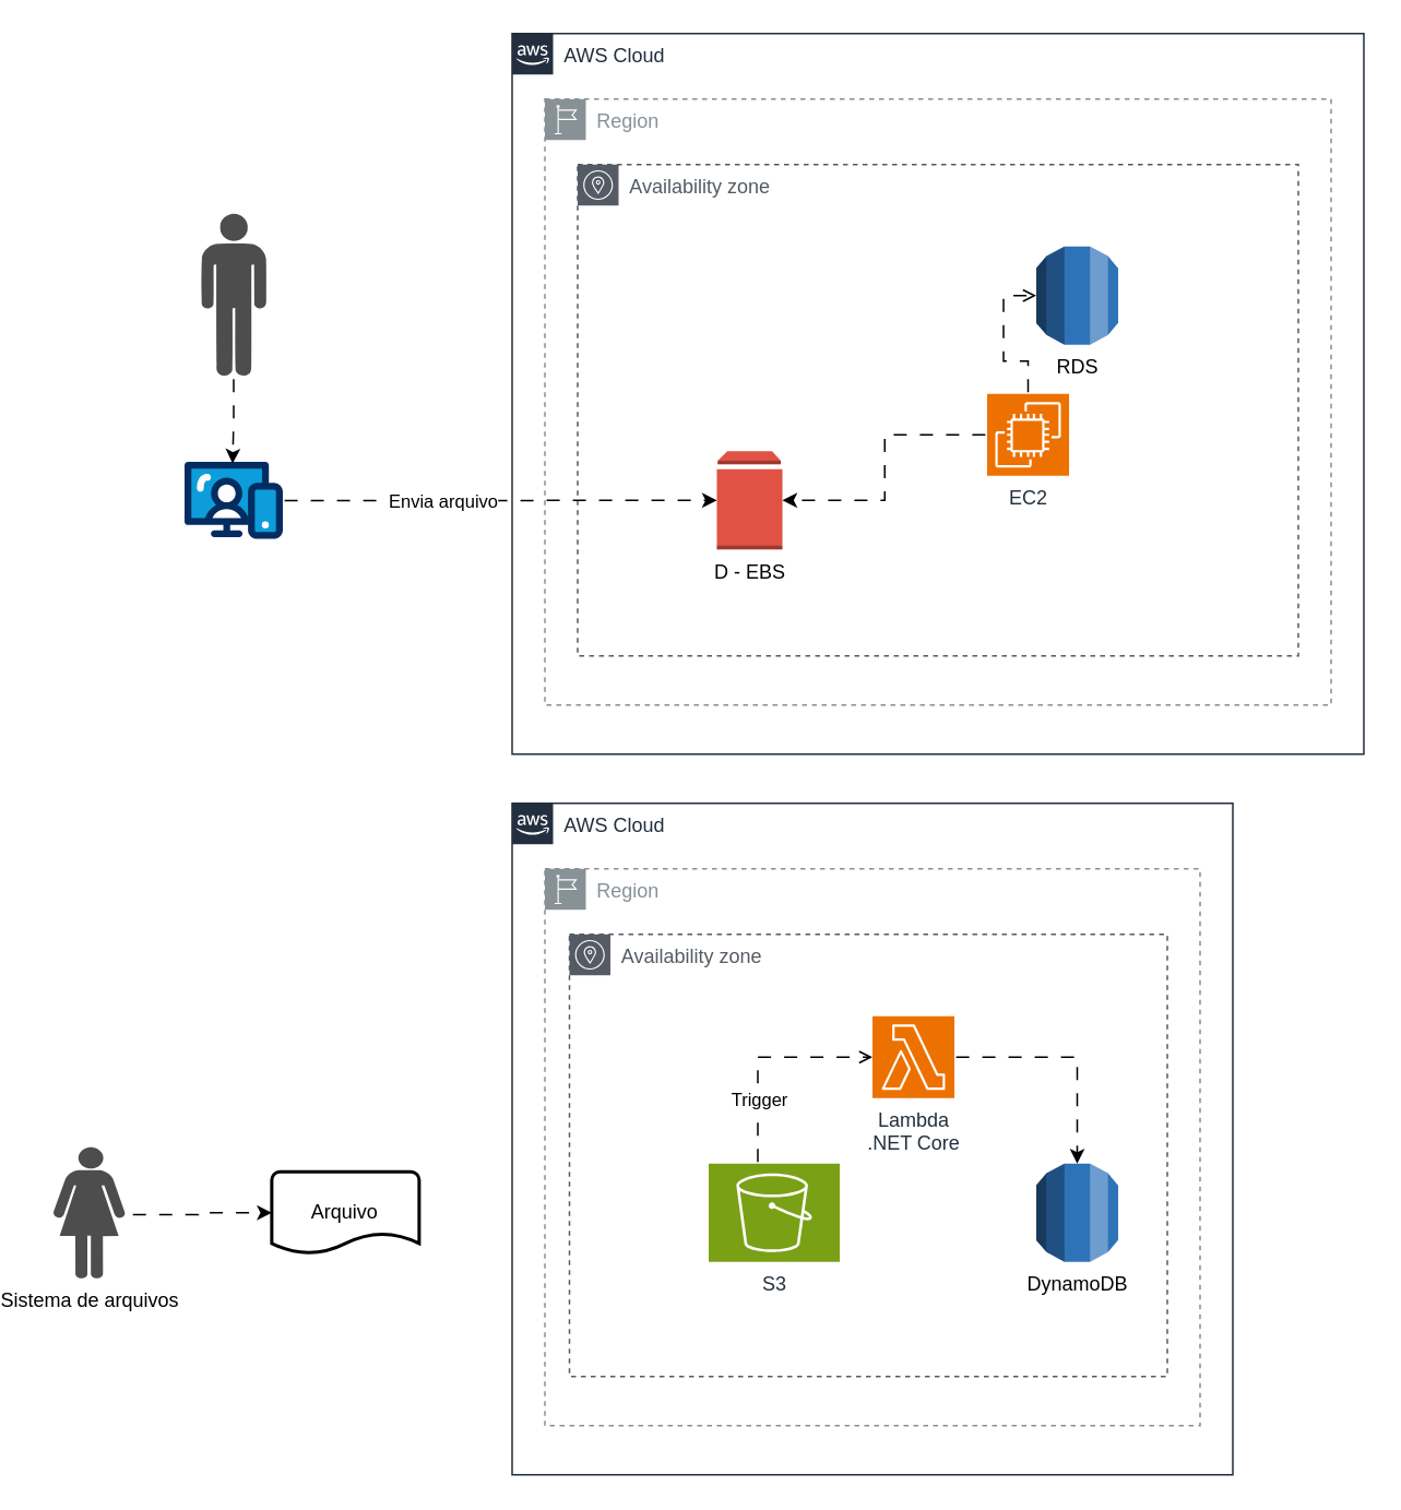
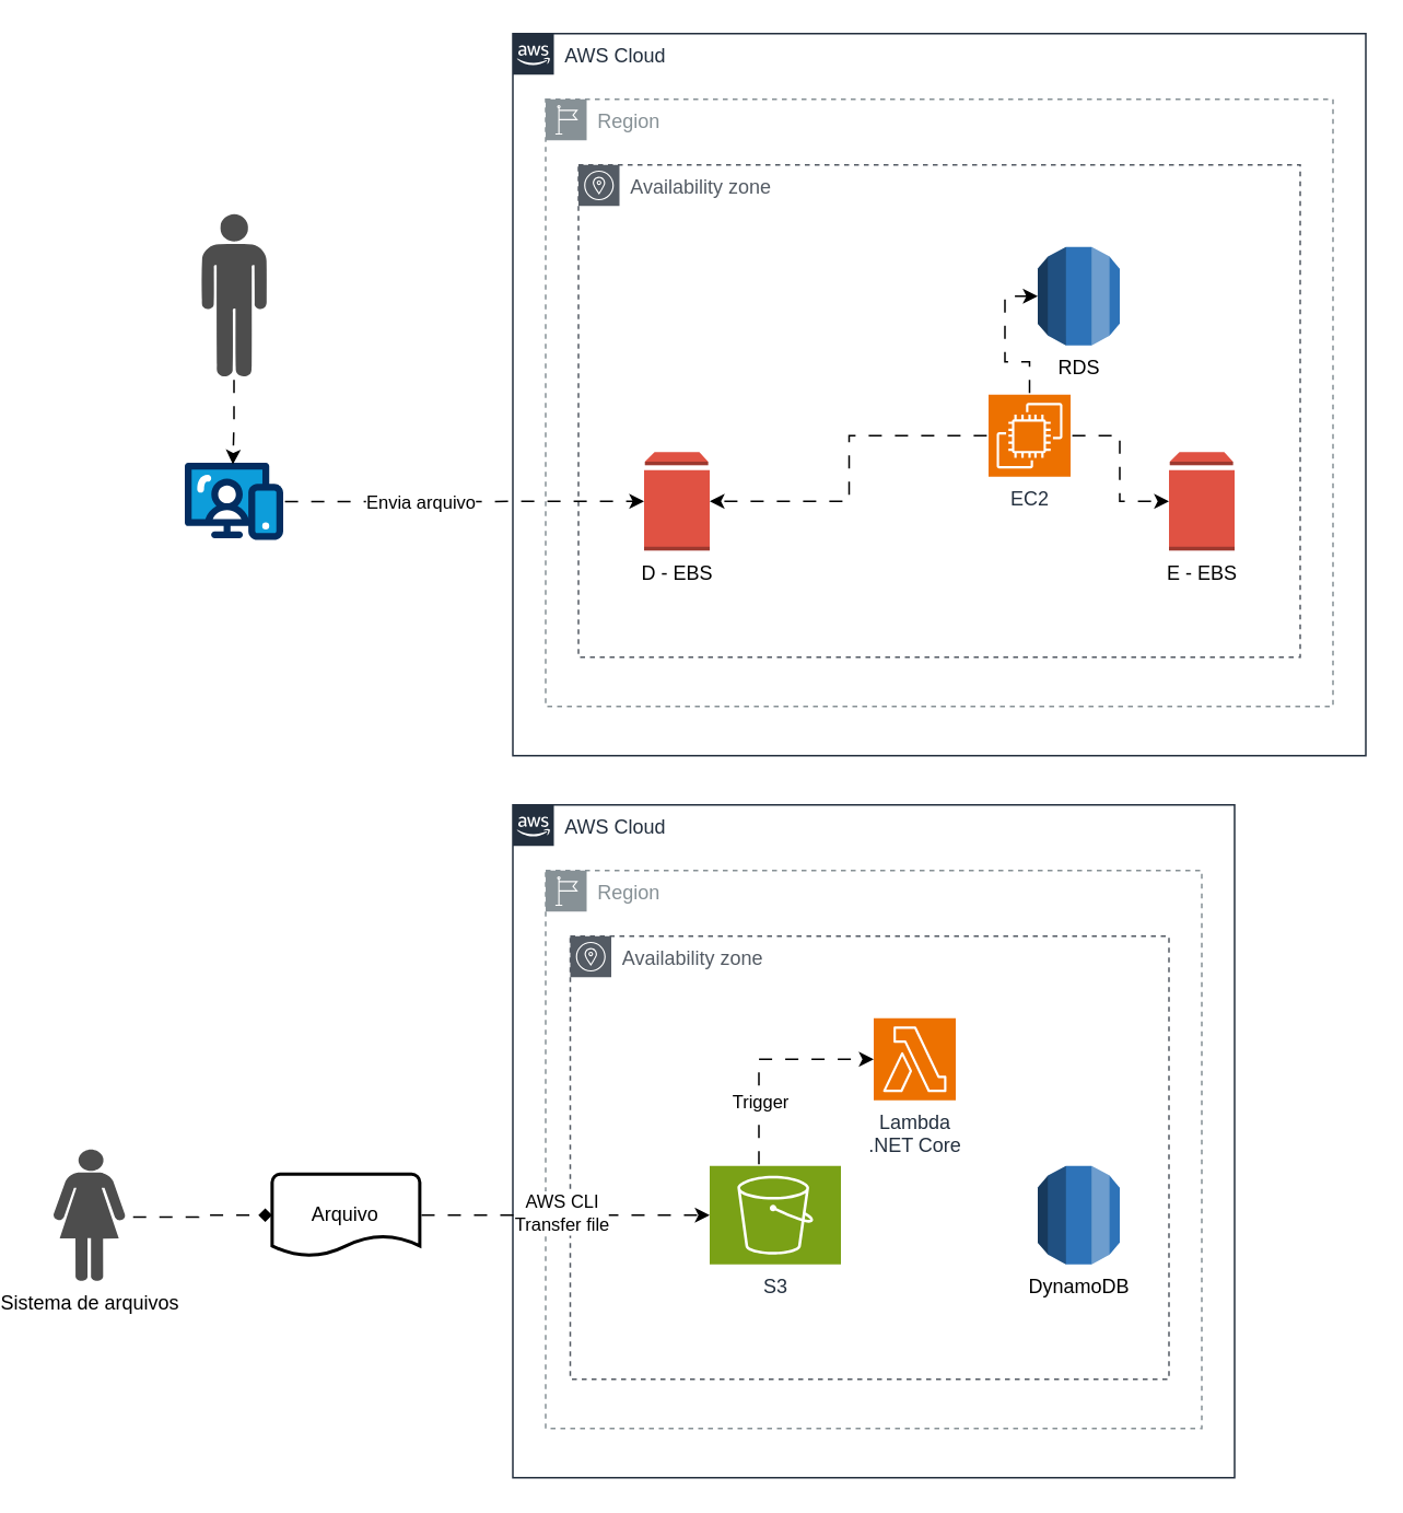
- <mxCell id="14" style="edgeStyle=orthogonalEdgeStyle;rounded=0;orthogonalLoop=1;jettySize=auto;html=1;exitX=0.5;exitY=0;exitDx=0;exitDy=0;exitPerimeter=0;entryX=0;entryY=0.5;entryDx=0;entryDy=0;entryPerimeter=0;flowAnimation=1;endArrow=open;" edge="1" parent="5" source="11" target="13"><mxGeometry relative="1" as="geometry" /></mxCell>
+ <mxCell id="14" style="edgeStyle=orthogonalEdgeStyle;rounded=0;orthogonalLoop=1;jettySize=auto;html=1;exitX=0.5;exitY=0;exitDx=0;exitDy=0;exitPerimeter=0;entryX=0;entryY=0.5;entryDx=0;entryDy=0;entryPerimeter=0;flowAnimation=1;" edge="1" parent="5" source="11" target="13"><mxGeometry relative="1" as="geometry" /></mxCell>
- <mxCell id="8" value="D - EBS" style="outlineConnect=0;dashed=0;verticalLabelPosition=bottom;verticalAlign=top;align=center;html=1;shape=mxgraph.aws3.volume;fillColor=#E05243;gradientColor=none;" vertex="1" parent="5"><mxGeometry x="125" y="255" width="40" height="60" as="geometry" /></mxCell>
+ <mxCell id="8" value="D - EBS" style="outlineConnect=0;dashed=0;verticalLabelPosition=bottom;verticalAlign=top;align=center;html=1;shape=mxgraph.aws3.volume;fillColor=#E05243;gradientColor=none;" vertex="1" parent="5"><mxGeometry x="80" y="255" width="40" height="60" as="geometry" /></mxCell>
+ <mxCell id="10" style="edgeStyle=orthogonalEdgeStyle;rounded=0;orthogonalLoop=1;jettySize=auto;html=1;exitX=1;exitY=0.5;exitDx=0;exitDy=0;exitPerimeter=0;flowAnimation=1;" edge="1" parent="5" source="11" target="12"><mxGeometry relative="1" as="geometry" /></mxCell>
+ <mxCell id="12" value="E - EBS" style="outlineConnect=0;dashed=0;verticalLabelPosition=bottom;verticalAlign=top;align=center;html=1;shape=mxgraph.aws3.volume;fillColor=#E05243;gradientColor=none;" vertex="1" parent="5"><mxGeometry x="400" y="255" width="40" height="60" as="geometry" /></mxCell>
- <mxCell id="22" style="edgeStyle=orthogonalEdgeStyle;rounded=0;orthogonalLoop=1;jettySize=auto;html=1;entryX=0;entryY=0.5;entryDx=0;entryDy=0;entryPerimeter=0;flowAnimation=1;endArrow=open;" edge="1" parent="17" source="20" target="21"><mxGeometry relative="1" as="geometry"><Array as="points"><mxPoint x="150" y="155" /></Array></mxGeometry></mxCell>
+ <mxCell id="22" style="edgeStyle=orthogonalEdgeStyle;rounded=0;orthogonalLoop=1;jettySize=auto;html=1;entryX=0;entryY=0.5;entryDx=0;entryDy=0;entryPerimeter=0;flowAnimation=1;" edge="1" parent="17" source="20" target="21"><mxGeometry relative="1" as="geometry"><Array as="points"><mxPoint x="150" y="155" /></Array></mxGeometry></mxCell>
- <mxCell id="25" style="edgeStyle=orthogonalEdgeStyle;rounded=0;orthogonalLoop=1;jettySize=auto;html=1;exitX=1;exitY=0.5;exitDx=0;exitDy=0;exitPerimeter=0;entryX=0.5;entryY=0;entryDx=0;entryDy=0;entryPerimeter=0;flowAnimation=1;" edge="1" parent="17" source="21" target="24"><mxGeometry relative="1" as="geometry" /></mxCell>
- <mxCell id="30" style="edgeStyle=orthogonalEdgeStyle;rounded=0;orthogonalLoop=1;jettySize=auto;html=1;entryX=0;entryY=0.5;entryDx=0;entryDy=0;entryPerimeter=0;flowAnimation=1;exitX=1.09;exitY=0.514;exitDx=0;exitDy=0;exitPerimeter=0;" edge="1" parent="1" source="29" target="28"><mxGeometry relative="1" as="geometry"><mxPoint x="198.35" y="660" as="sourcePoint" /><mxPoint x="198.25" y="730" as="targetPoint" /></mxGeometry></mxCell>
+ <mxCell id="30" style="edgeStyle=orthogonalEdgeStyle;rounded=0;orthogonalLoop=1;jettySize=auto;html=1;entryX=0;entryY=0.5;entryDx=0;entryDy=0;entryPerimeter=0;flowAnimation=1;exitX=1.09;exitY=0.514;exitDx=0;exitDy=0;exitPerimeter=0;endArrow=diamond;" edge="1" parent="1" source="29" target="28"><mxGeometry relative="1" as="geometry"><mxPoint x="198.35" y="660" as="sourcePoint" /><mxPoint x="198.25" y="730" as="targetPoint" /></mxGeometry></mxCell>
+ <mxCell id="26" style="edgeStyle=orthogonalEdgeStyle;rounded=0;orthogonalLoop=1;jettySize=auto;html=1;flowAnimation=1;" edge="1" parent="1" source="28" target="20"><mxGeometry relative="1" as="geometry" /></mxCell>
+ <mxCell id="27" value="AWS CLI&lt;div&gt;Transfer file&lt;/div&gt;" style="edgeLabel;html=1;align=center;verticalAlign=middle;resizable=0;points=[];" vertex="1" connectable="0" parent="26"><mxGeometry x="-0.024" y="2" relative="1" as="geometry"><mxPoint as="offset" /></mxGeometry></mxCell>
